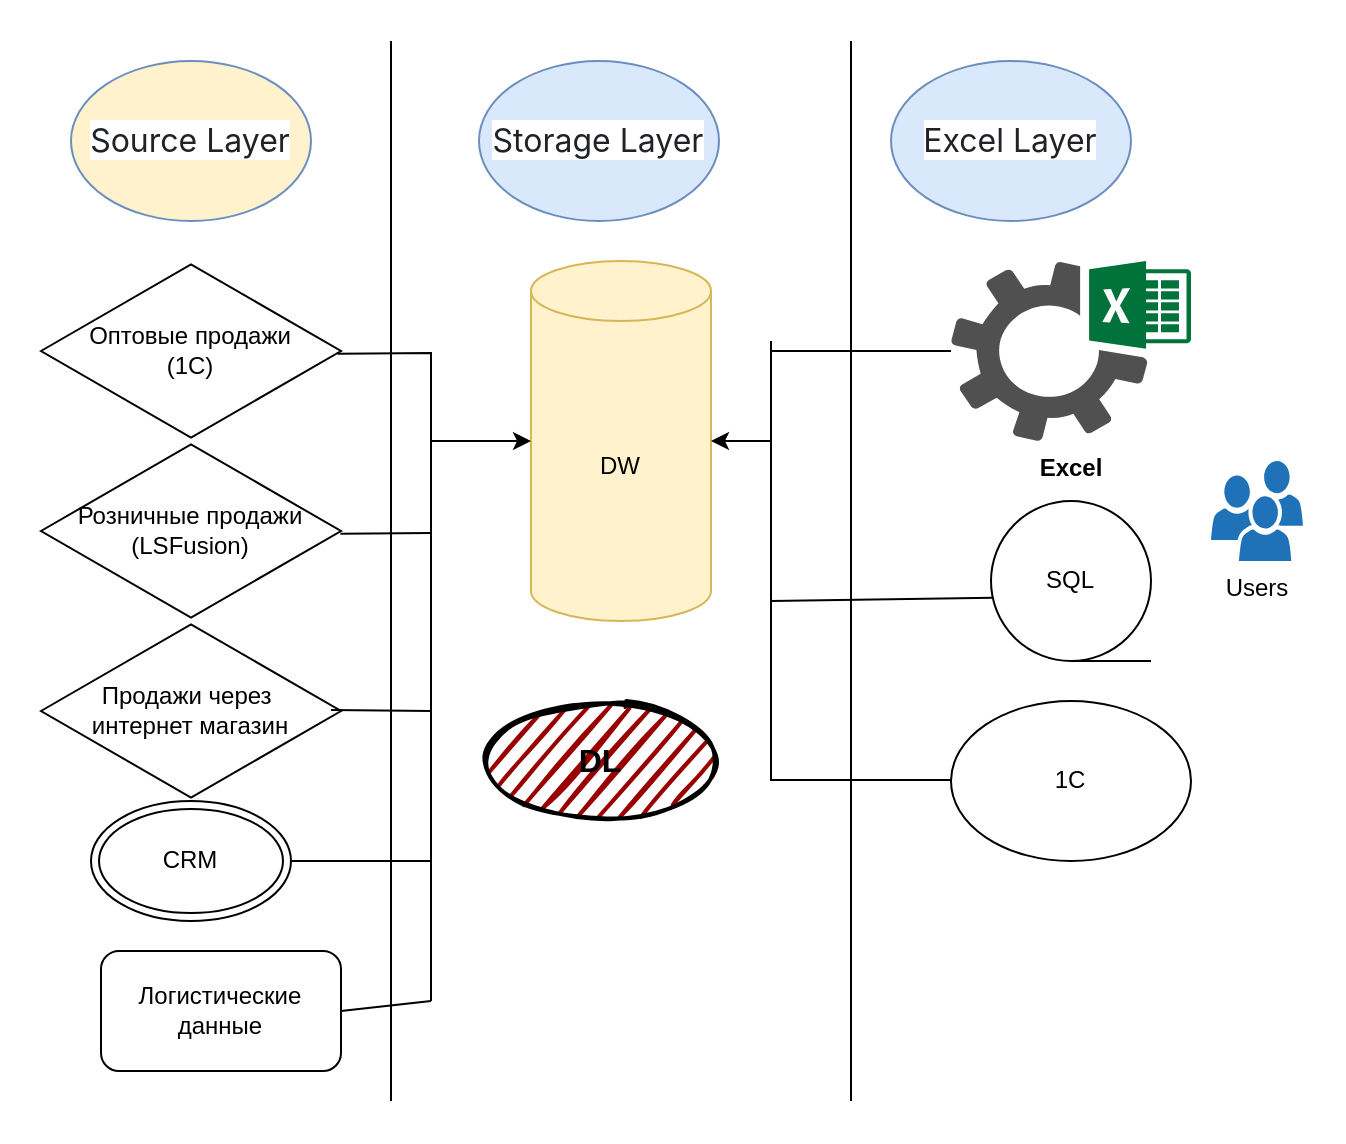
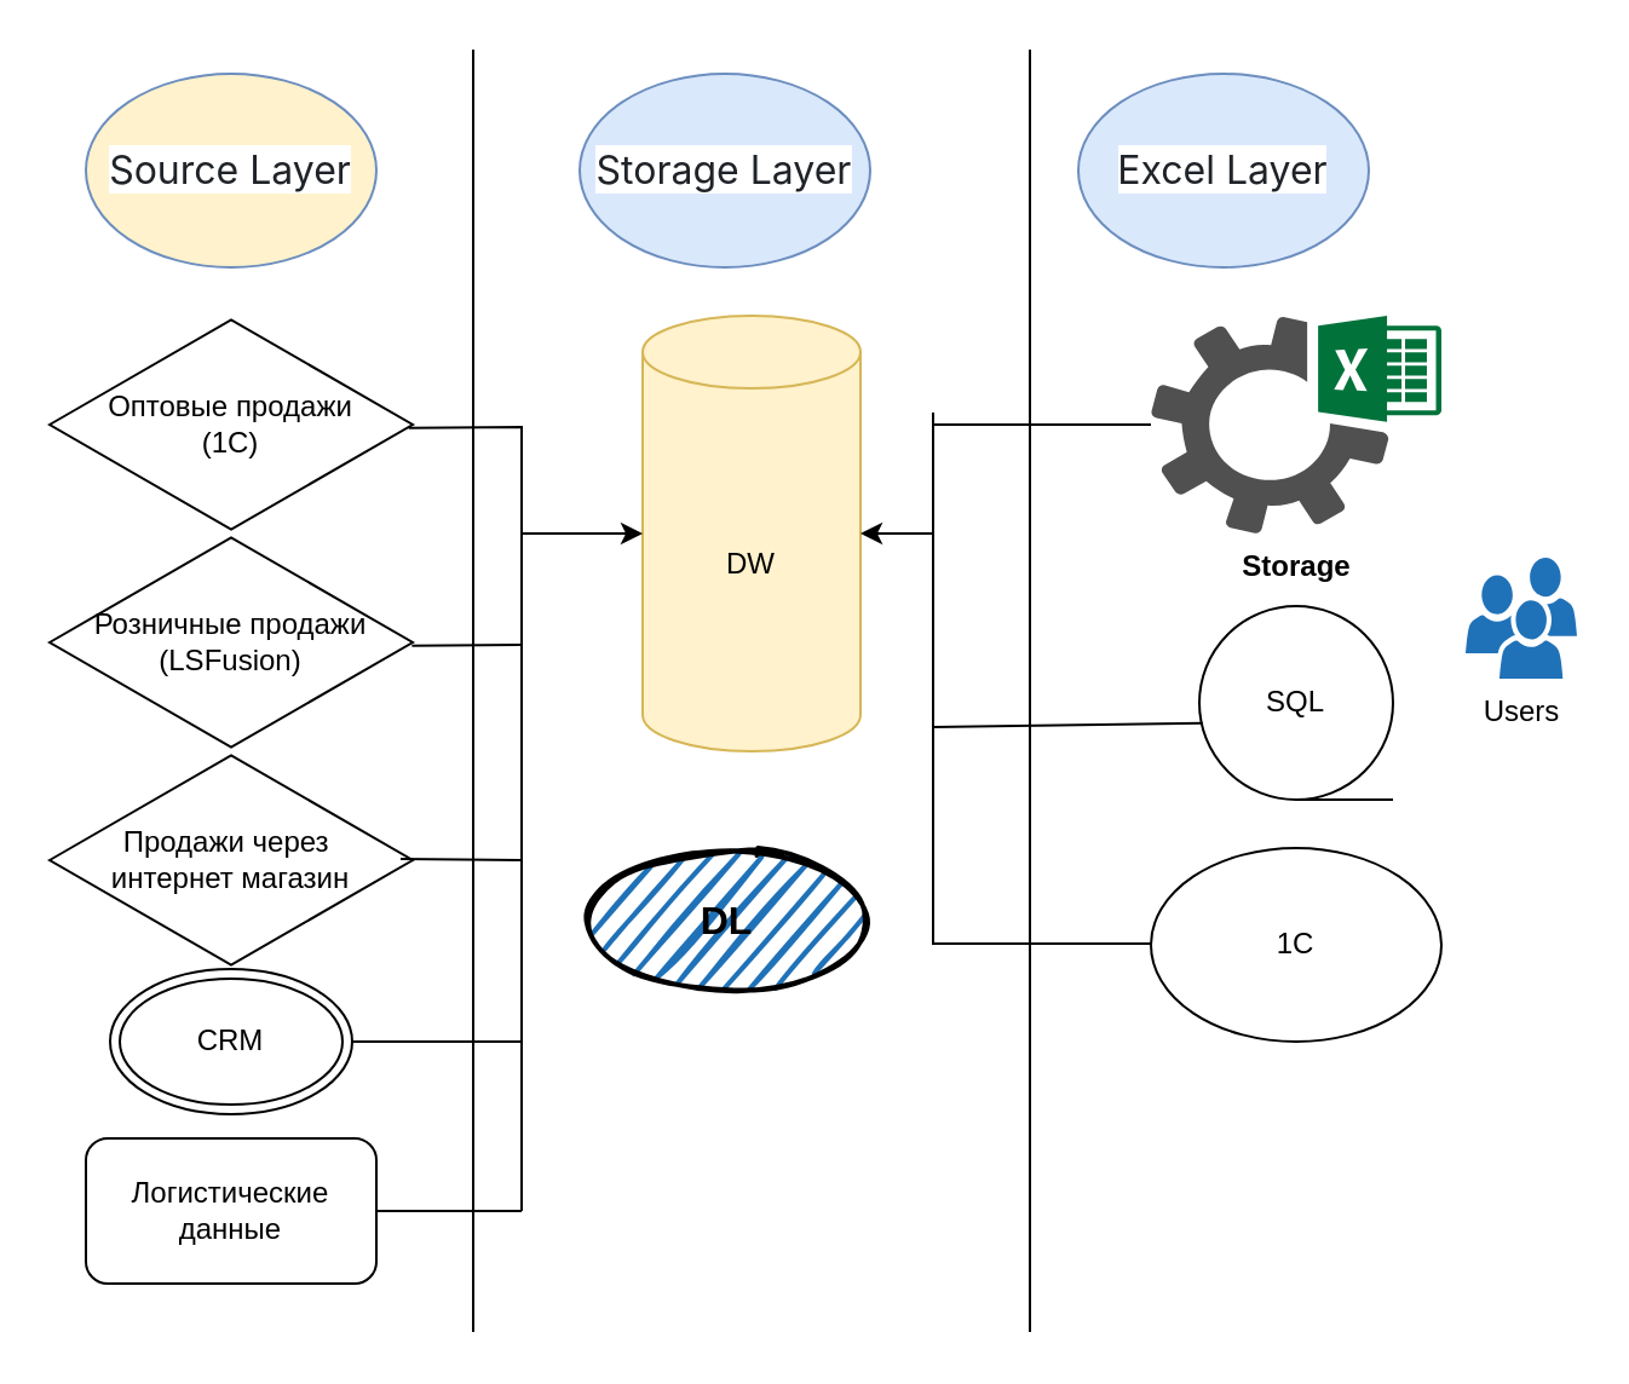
- <mxCell id="14" value="&lt;b&gt;Excel&lt;/b&gt;" style="sketch=0;pointerEvents=1;shadow=0;dashed=0;html=1;strokeColor=none;fillColor=#505050;labelPosition=center;verticalLabelPosition=bottom;verticalAlign=top;outlineConnect=0;align=center;shape=mxgraph.office.services.excel_services;" vertex="1" parent="1"><mxGeometry x="475" y="130" width="120" height="90" as="geometry" /></mxCell>
+ <mxCell id="14" value="&lt;b&gt;Storage&lt;/b&gt;" style="sketch=0;pointerEvents=1;shadow=0;dashed=0;html=1;strokeColor=none;fillColor=#505050;labelPosition=center;verticalLabelPosition=bottom;verticalAlign=top;outlineConnect=0;align=center;shape=mxgraph.office.services.excel_services;" vertex="1" parent="1"><mxGeometry x="475" y="130" width="120" height="90" as="geometry" /></mxCell>
- <mxCell id="13" value="&lt;b&gt;&lt;font style=&quot;font-size: 16px;&quot;&gt;DL&lt;/font&gt;&lt;/b&gt;" style="ellipse;whiteSpace=wrap;html=1;strokeWidth=2;fillWeight=2;hachureGap=8;fillColor=#990000;fillStyle=dots;sketch=1;" vertex="1" parent="1"><mxGeometry x="240" y="350" width="120" height="60" as="geometry" /></mxCell>
+ <mxCell id="13" value="&lt;b&gt;&lt;font style=&quot;font-size: 16px;&quot;&gt;DL&lt;/font&gt;&lt;/b&gt;" style="ellipse;whiteSpace=wrap;html=1;strokeWidth=2;fillWeight=2;hachureGap=8;fillColor=#2072b8;fillStyle=dots;sketch=1;" vertex="1" parent="1"><mxGeometry x="240" y="350" width="120" height="60" as="geometry" /></mxCell>
- <mxCell id="11" value="Логистические данные" style="rounded=1;whiteSpace=wrap;html=1;" vertex="1" parent="1"><mxGeometry x="50" y="475" width="120" height="60" as="geometry" /></mxCell>
+ <mxCell id="11" value="Логистические данные" style="rounded=1;whiteSpace=wrap;html=1;" vertex="1" parent="1"><mxGeometry x="35" y="470" width="120" height="60" as="geometry" /></mxCell>
